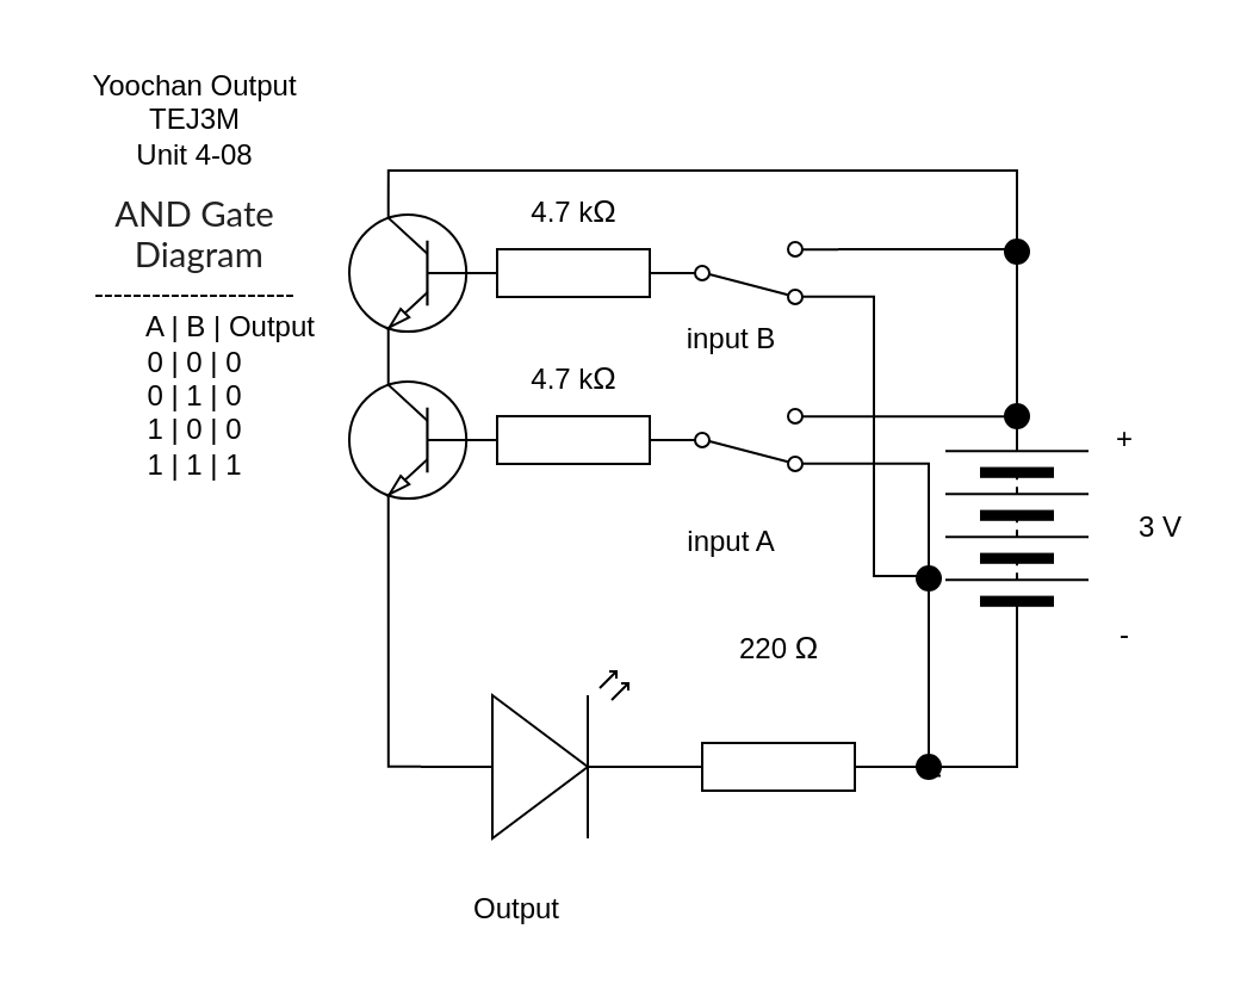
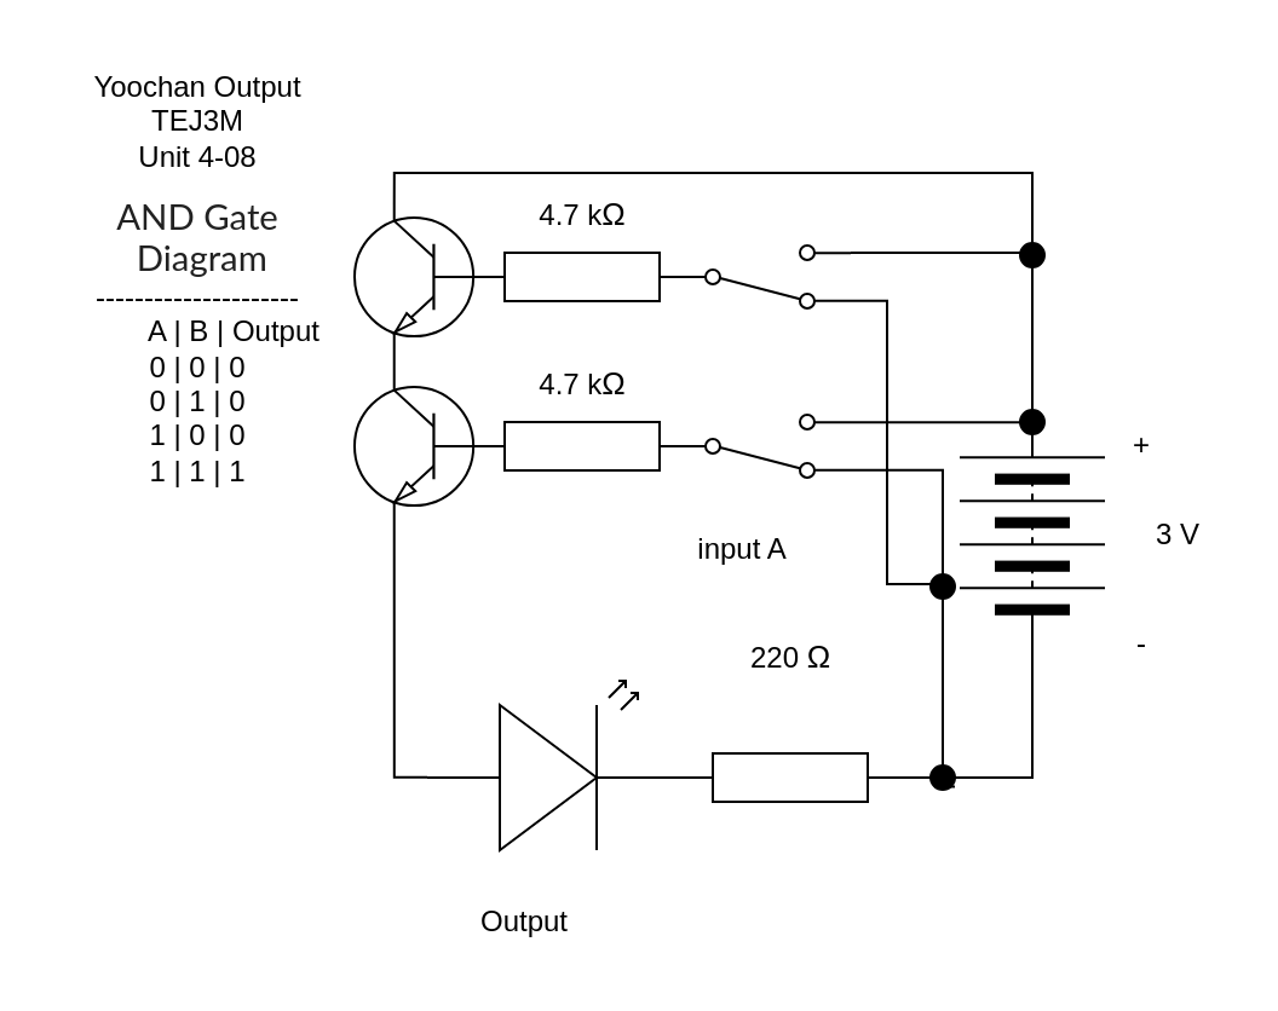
- <mxCell id="26" value="input B" style="text;html=1;align=center;verticalAlign=middle;resizable=0;points=[];autosize=1;strokeColor=none;fillColor=none;" parent="1" vertex="1"><mxGeometry x="276" y="127" width="60" height="30" as="geometry" /></mxCell>
